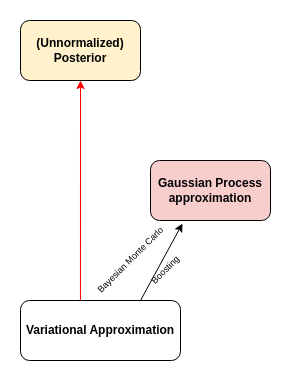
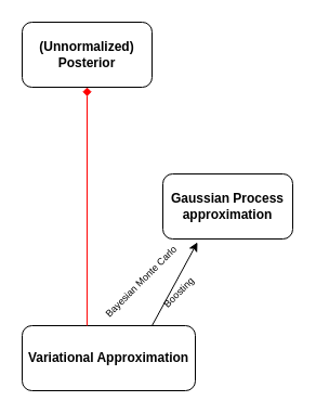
- <mxCell id="2" value="(Unnormalized) Posterior" style="rounded=1;whiteSpace=wrap;html=1;fontStyle=1;fillColor=#fff2cc;" vertex="1" parent="1"><mxGeometry x="20" y="20" width="120" height="60" as="geometry" /></mxCell>
+ <mxCell id="2" value="(Unnormalized) Posterior" style="rounded=1;whiteSpace=wrap;html=1;fontStyle=1" vertex="1" parent="1"><mxGeometry x="20" y="20" width="120" height="60" as="geometry" /></mxCell>
- <mxCell id="8" value="" style="endArrow=classic;html=1;fontSize=9;entryX=0.5;entryY=1;entryDx=0;entryDy=0;exitX=0.045;exitY=0.146;exitDx=0;exitDy=0;exitPerimeter=0;fillColor=#f8cecc;strokeColor=#FF0000;" edge="1" parent="1" source="6" target="2"><mxGeometry width="50" height="50" relative="1" as="geometry"><mxPoint x="20" y="430" as="sourcePoint" /><mxPoint x="70" y="380" as="targetPoint" /></mxGeometry></mxCell>
+ <mxCell id="8" value="" style="endArrow=diamond;html=1;fontSize=9;entryX=0.5;entryY=1;entryDx=0;entryDy=0;exitX=0.045;exitY=0.146;exitDx=0;exitDy=0;exitPerimeter=0;fillColor=#f8cecc;strokeColor=#FF0000;" edge="1" parent="1" source="6" target="2"><mxGeometry width="50" height="50" relative="1" as="geometry"><mxPoint x="20" y="430" as="sourcePoint" /><mxPoint x="70" y="380" as="targetPoint" /></mxGeometry></mxCell>
- <mxCell id="4" value="&lt;b&gt;Gaussian Process approximation&lt;br&gt;&lt;/b&gt;" style="rounded=1;whiteSpace=wrap;html=1;fontStyle=0;fillColor=#f8cecc;" vertex="1" parent="1"><mxGeometry x="150" y="160" width="120" height="60" as="geometry" /></mxCell>
+ <mxCell id="4" value="&lt;b&gt;Gaussian Process approximation&lt;br&gt;&lt;/b&gt;" style="rounded=1;whiteSpace=wrap;html=1;fontStyle=0" vertex="1" parent="1"><mxGeometry x="150" y="160" width="120" height="60" as="geometry" /></mxCell>
